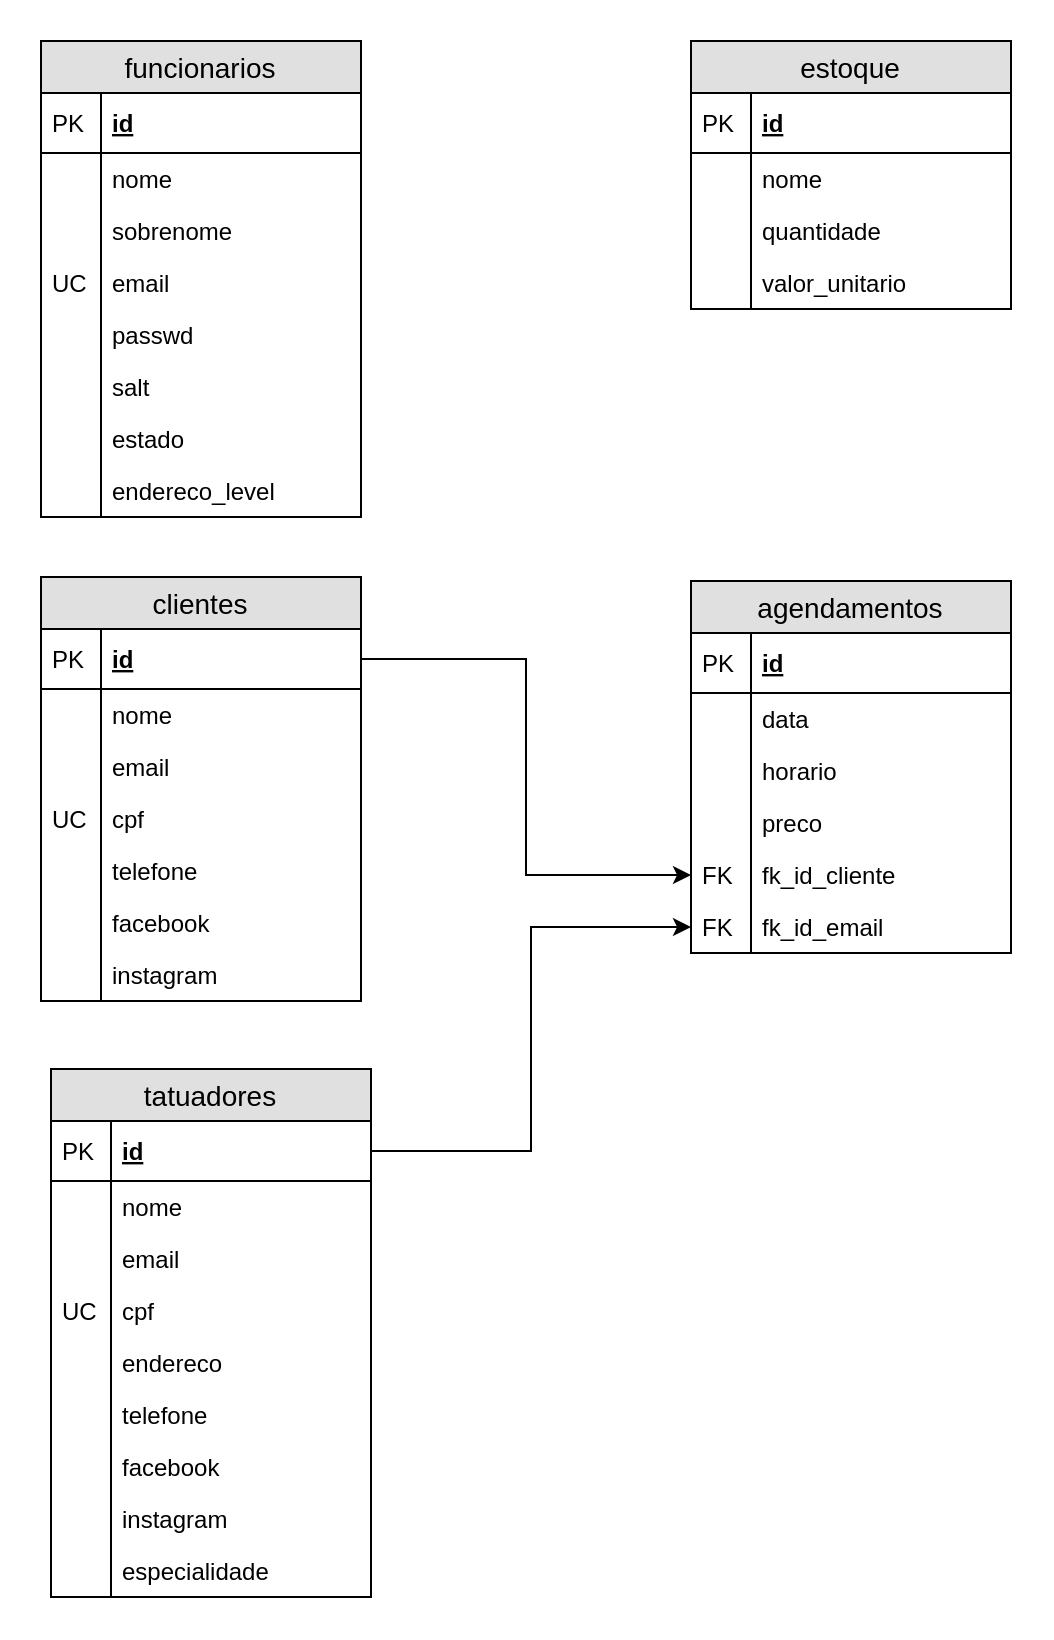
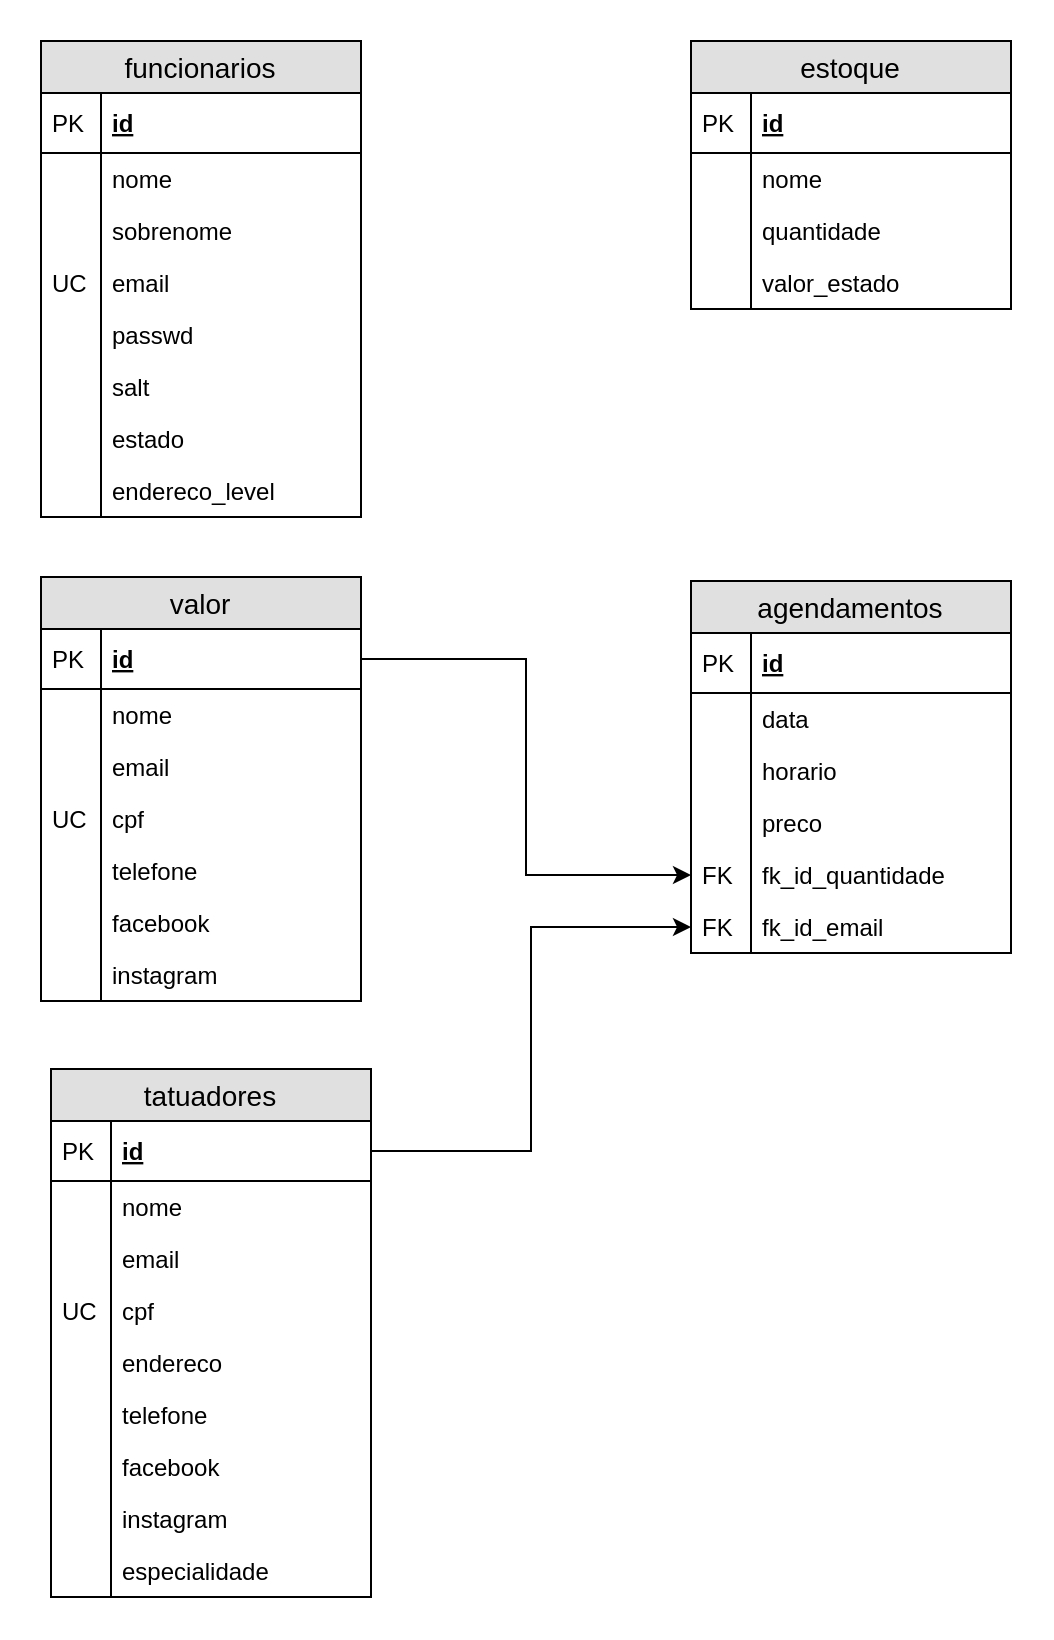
- <mxCell id="75" value="valor_unitario" style="shape=partialRectangle;top=0;left=0;right=0;bottom=0;align=left;verticalAlign=top;fillColor=none;spacingLeft=34;spacingRight=4;overflow=hidden;rotatable=0;points=[[0,0.5],[1,0.5]];portConstraint=eastwest;dropTarget=0;fontSize=12;" vertex="1" parent="68"><mxGeometry y="108" width="160" height="26" as="geometry" /></mxCell>
+ <mxCell id="75" value="valor_estado" style="shape=partialRectangle;top=0;left=0;right=0;bottom=0;align=left;verticalAlign=top;fillColor=none;spacingLeft=34;spacingRight=4;overflow=hidden;rotatable=0;points=[[0,0.5],[1,0.5]];portConstraint=eastwest;dropTarget=0;fontSize=12;" vertex="1" parent="68"><mxGeometry y="108" width="160" height="26" as="geometry" /></mxCell>
- <mxCell id="32" value="clientes" style="swimlane;fontStyle=0;childLayout=stackLayout;horizontal=1;startSize=26;fillColor=#e0e0e0;horizontalStack=0;resizeParent=1;resizeParentMax=0;resizeLast=0;collapsible=1;marginBottom=0;swimlaneFillColor=#ffffff;align=center;fontSize=14;" vertex="1" parent="1"><mxGeometry x="20" y="288" width="160" height="212" as="geometry" /></mxCell>
+ <mxCell id="32" value="valor" style="swimlane;fontStyle=0;childLayout=stackLayout;horizontal=1;startSize=26;fillColor=#e0e0e0;horizontalStack=0;resizeParent=1;resizeParentMax=0;resizeLast=0;collapsible=1;marginBottom=0;swimlaneFillColor=#ffffff;align=center;fontSize=14;" vertex="1" parent="1"><mxGeometry x="20" y="288" width="160" height="212" as="geometry" /></mxCell>
- <mxCell id="28" value="fk_id_cliente" style="shape=partialRectangle;top=0;left=0;right=0;bottom=0;align=left;verticalAlign=top;fillColor=none;spacingLeft=34;spacingRight=4;overflow=hidden;rotatable=0;points=[[0,0.5],[1,0.5]];portConstraint=eastwest;dropTarget=0;fontSize=12;" vertex="1" parent="19"><mxGeometry y="134" width="160" height="26" as="geometry" /></mxCell>
+ <mxCell id="28" value="fk_id_quantidade" style="shape=partialRectangle;top=0;left=0;right=0;bottom=0;align=left;verticalAlign=top;fillColor=none;spacingLeft=34;spacingRight=4;overflow=hidden;rotatable=0;points=[[0,0.5],[1,0.5]];portConstraint=eastwest;dropTarget=0;fontSize=12;" vertex="1" parent="19"><mxGeometry y="134" width="160" height="26" as="geometry" /></mxCell>
